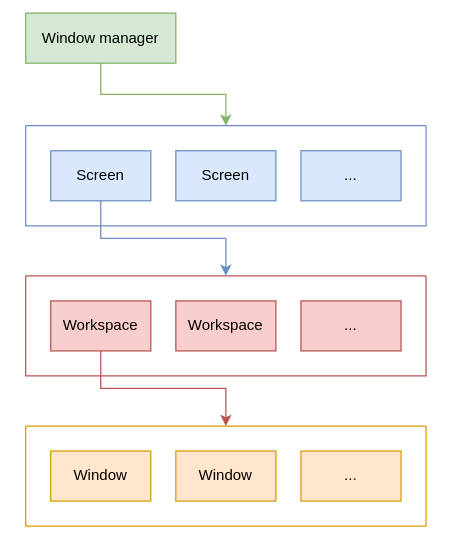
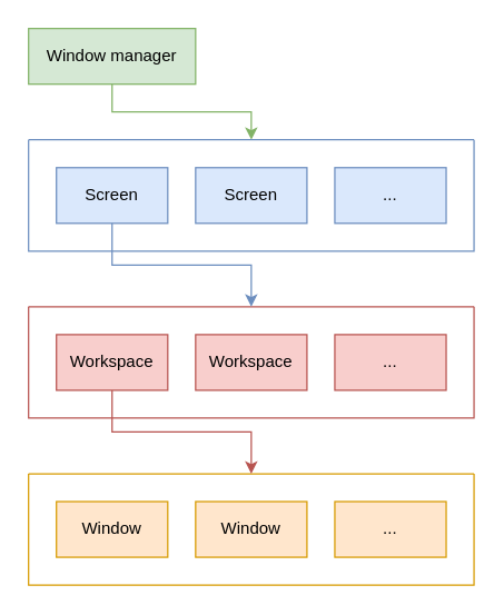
- <mxCell id="3" value="Window manager" style="rounded=0;whiteSpace=wrap;html=1;fillColor=#d5e8d4;strokeColor=#82b366;" vertex="1" parent="1"><mxGeometry x="20" y="10" width="120" height="40" as="geometry" /></mxCell>
+ <mxCell id="3" value="Window manager" style="rounded=0;whiteSpace=wrap;html=1;fillColor=#d5e8d4;strokeColor=#82b366;" vertex="1" parent="1"><mxGeometry x="20" y="20" width="120" height="40" as="geometry" /></mxCell>
